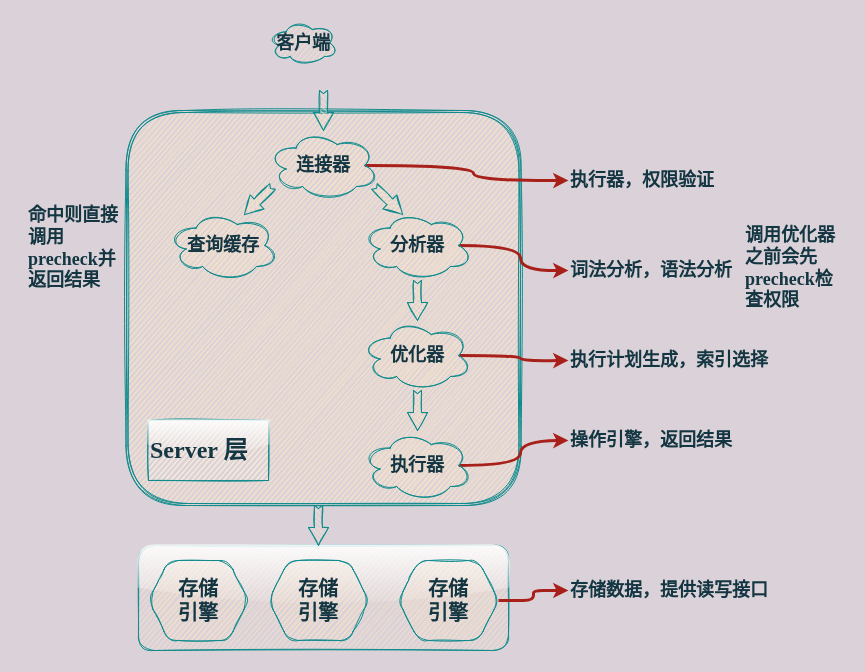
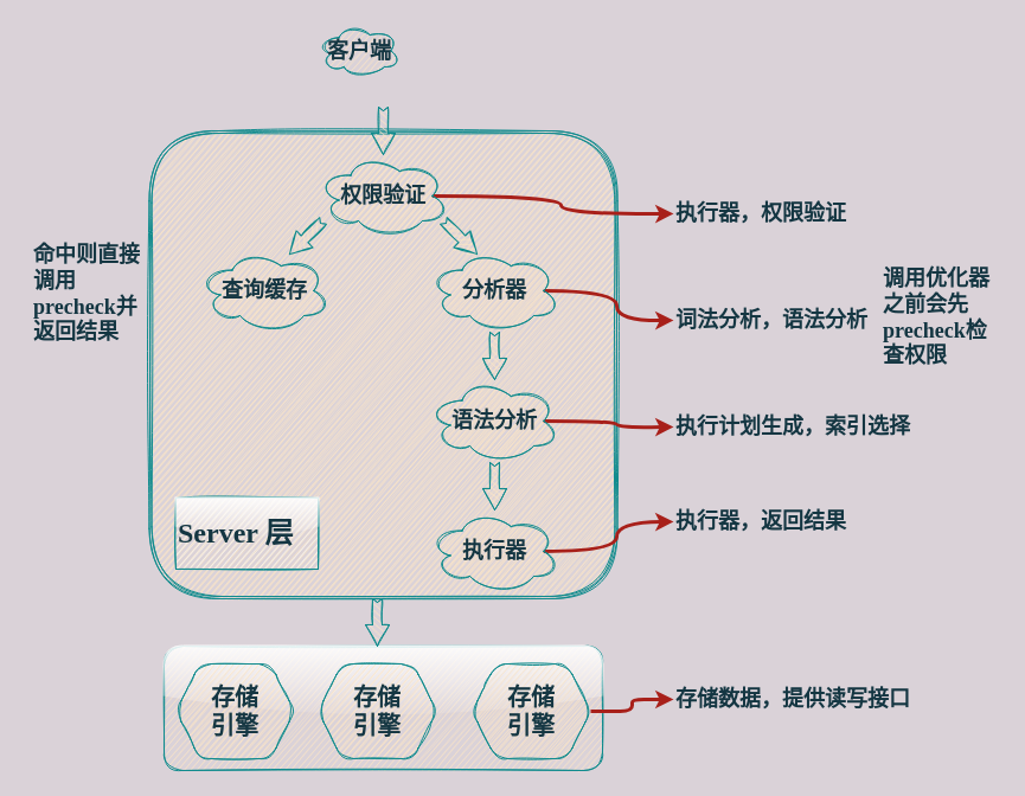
- <mxCell id="5" value="&lt;font style=&quot;font-size: 18px;&quot;&gt;连接器&lt;/font&gt;" style="ellipse;shape=cloud;whiteSpace=wrap;html=1;rounded=0;shadow=0;glass=0;sketch=1;fillColor=#FAE5C7;strokeColor=#0F8B8D;fontSize=18;fontStyle=1;fontFamily=Comic Sans MS;fontColor=#143642;" vertex="1" parent="1"><mxGeometry x="268" y="130" width="110" height="70" as="geometry" /></mxCell>
+ <mxCell id="5" value="&lt;font style=&quot;font-size: 18px;&quot;&gt;权限验证&lt;/font&gt;" style="ellipse;shape=cloud;whiteSpace=wrap;html=1;rounded=0;shadow=0;glass=0;sketch=1;fillColor=#FAE5C7;strokeColor=#0F8B8D;fontSize=18;fontStyle=1;fontFamily=Comic Sans MS;fontColor=#143642;" vertex="1" parent="1"><mxGeometry x="268" y="130" width="110" height="70" as="geometry" /></mxCell>
- <mxCell id="10" value="&lt;font style=&quot;font-size: 18px;&quot;&gt;优化器&lt;/font&gt;" style="ellipse;shape=cloud;whiteSpace=wrap;html=1;rounded=0;shadow=0;glass=0;sketch=1;fillColor=#FAE5C7;strokeColor=#0F8B8D;fontFamily=Comic Sans MS;fontStyle=1;fontSize=18;fontColor=#143642;" vertex="1" parent="1"><mxGeometry x="362" y="320" width="110" height="70" as="geometry" /></mxCell>
+ <mxCell id="10" value="&lt;font style=&quot;font-size: 18px;&quot;&gt;语法分析&lt;/font&gt;" style="ellipse;shape=cloud;whiteSpace=wrap;html=1;rounded=0;shadow=0;glass=0;sketch=1;fillColor=#FAE5C7;strokeColor=#0F8B8D;fontFamily=Comic Sans MS;fontStyle=1;fontSize=18;fontColor=#143642;" vertex="1" parent="1"><mxGeometry x="362" y="320" width="110" height="70" as="geometry" /></mxCell>
- <mxCell id="28" value="操作引擎，返回结果" style="text;html=1;strokeColor=none;fillColor=none;align=left;verticalAlign=middle;whiteSpace=wrap;rounded=0;sketch=0;fontColor=#143642;fontFamily=Comic Sans MS;fontSize=18;fontStyle=1;horizontal=1;" vertex="1" parent="1"><mxGeometry x="568" y="420" width="200" height="40" as="geometry" /></mxCell>
+ <mxCell id="28" value="执行器，返回结果" style="text;html=1;strokeColor=none;fillColor=none;align=left;verticalAlign=middle;whiteSpace=wrap;rounded=0;sketch=0;fontColor=#143642;fontFamily=Comic Sans MS;fontSize=18;fontStyle=1;horizontal=1;" vertex="1" parent="1"><mxGeometry x="568" y="420" width="200" height="40" as="geometry" /></mxCell>
